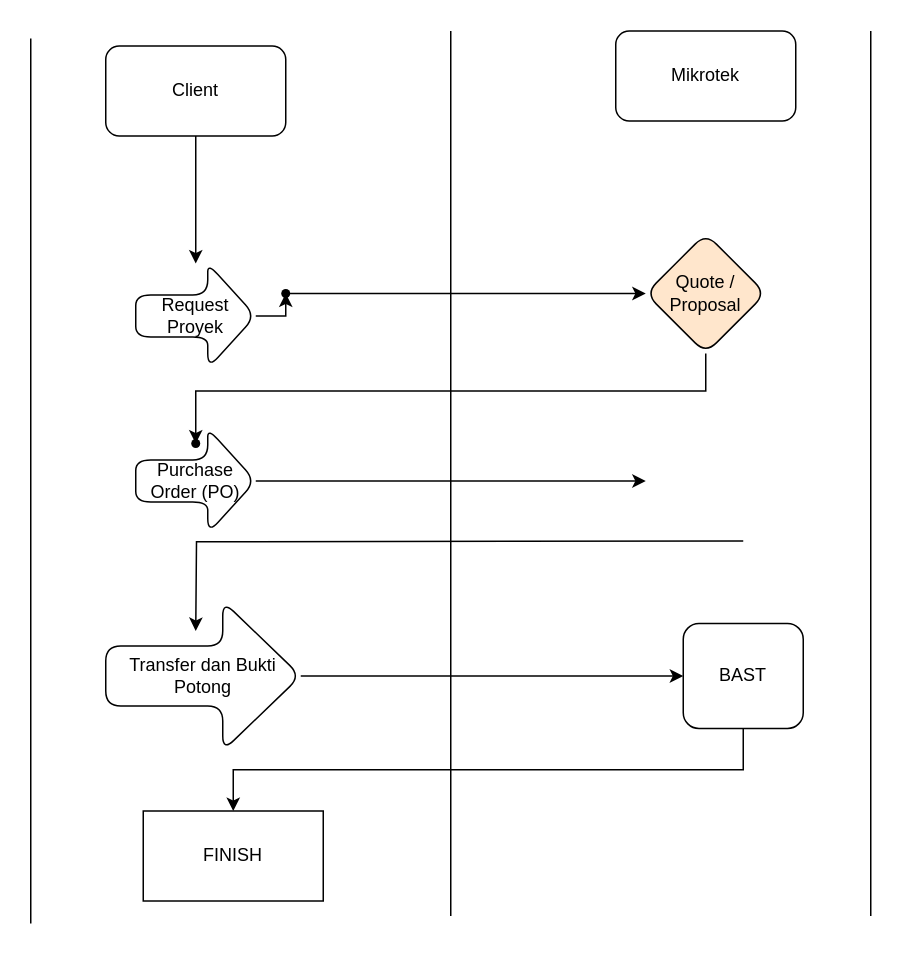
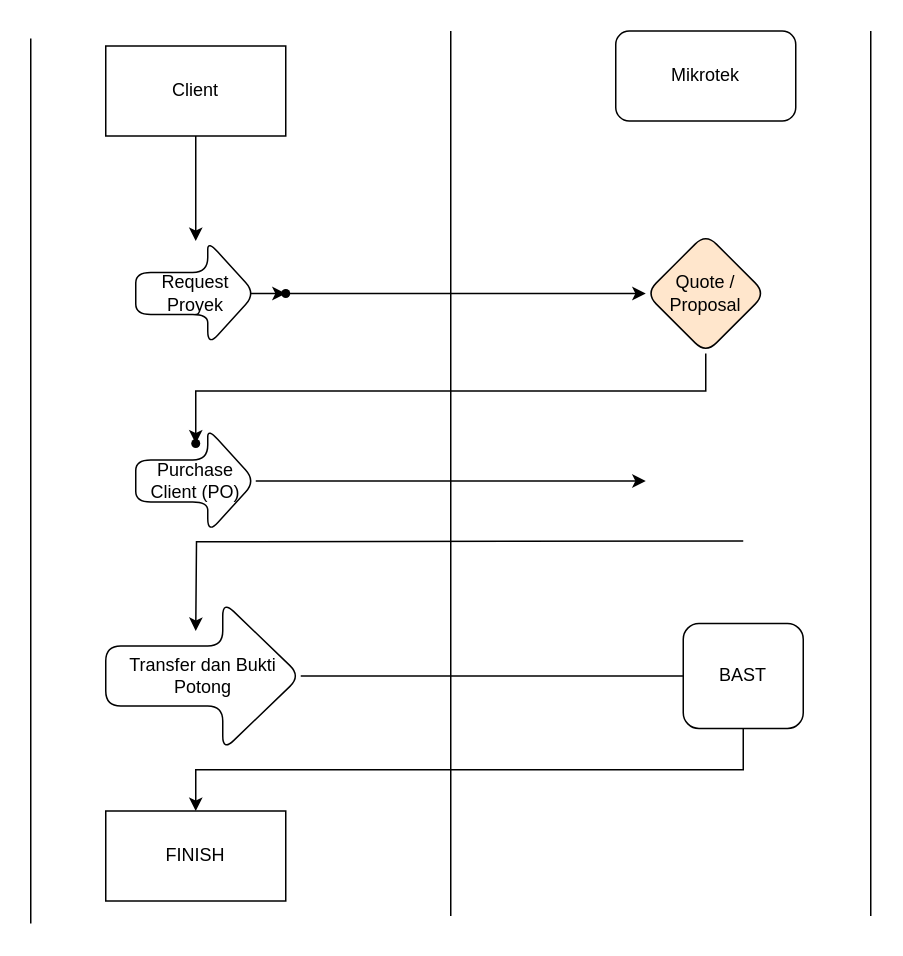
- <mxCell id="3" value="Client" style="rounded=1;whiteSpace=wrap;html=1;" vertex="1" parent="1"><mxGeometry x="70" y="30" width="120" height="60" as="geometry" /></mxCell>
+ <mxCell id="3" value="Client" style="whiteSpace=wrap;html=1;rounded=0;" vertex="1" parent="1"><mxGeometry x="70" y="30" width="120" height="60" as="geometry" /></mxCell>
- <mxCell id="6" value="Request Proyek" style="shape=singleArrow;whiteSpace=wrap;html=1;arrowWidth=0.4;arrowSize=0.4;rounded=1;" vertex="1" parent="1"><mxGeometry x="90" y="175" width="80" height="70" as="geometry" /></mxCell>
+ <mxCell id="6" value="Request Proyek" style="shape=singleArrow;whiteSpace=wrap;html=1;arrowWidth=0.4;arrowSize=0.4;rounded=1;" vertex="1" parent="1"><mxGeometry x="90" y="160" width="80" height="70" as="geometry" /></mxCell>
- <mxCell id="13" value="Purchase Order (PO)" style="shape=singleArrow;whiteSpace=wrap;html=1;arrowWidth=0.4;arrowSize=0.4;rounded=1;" vertex="1" parent="1"><mxGeometry x="90" y="285" width="80" height="70" as="geometry" /></mxCell>
+ <mxCell id="13" value="Purchase Client (PO)" style="shape=singleArrow;whiteSpace=wrap;html=1;arrowWidth=0.4;arrowSize=0.4;rounded=1;" vertex="1" parent="1"><mxGeometry x="90" y="285" width="80" height="70" as="geometry" /></mxCell>
- <mxCell id="15" style="edgeStyle=orthogonalEdgeStyle;rounded=0;orthogonalLoop=1;jettySize=auto;html=1;entryX=0;entryY=0.5;entryDx=0;entryDy=0;" edge="1" parent="1" source="16" target="18"><mxGeometry relative="1" as="geometry"><mxPoint x="410" y="450" as="targetPoint" /></mxGeometry></mxCell>
+ <mxCell id="15" style="edgeStyle=orthogonalEdgeStyle;rounded=0;orthogonalLoop=1;jettySize=auto;html=1;entryX=0;entryY=0.5;entryDx=0;entryDy=0;endArrow=none;" edge="1" parent="1" source="16" target="18"><mxGeometry relative="1" as="geometry"><mxPoint x="410" y="450" as="targetPoint" /></mxGeometry></mxCell>
- <mxCell id="19" value="FINISH" style="rounded=0;whiteSpace=wrap;html=1;" vertex="1" parent="1"><mxGeometry x="95" y="539.999" width="120" height="60" as="geometry" /></mxCell>
+ <mxCell id="19" value="FINISH" style="rounded=0;whiteSpace=wrap;html=1;" vertex="1" parent="1"><mxGeometry x="70" y="539.999" width="120" height="60" as="geometry" /></mxCell>
